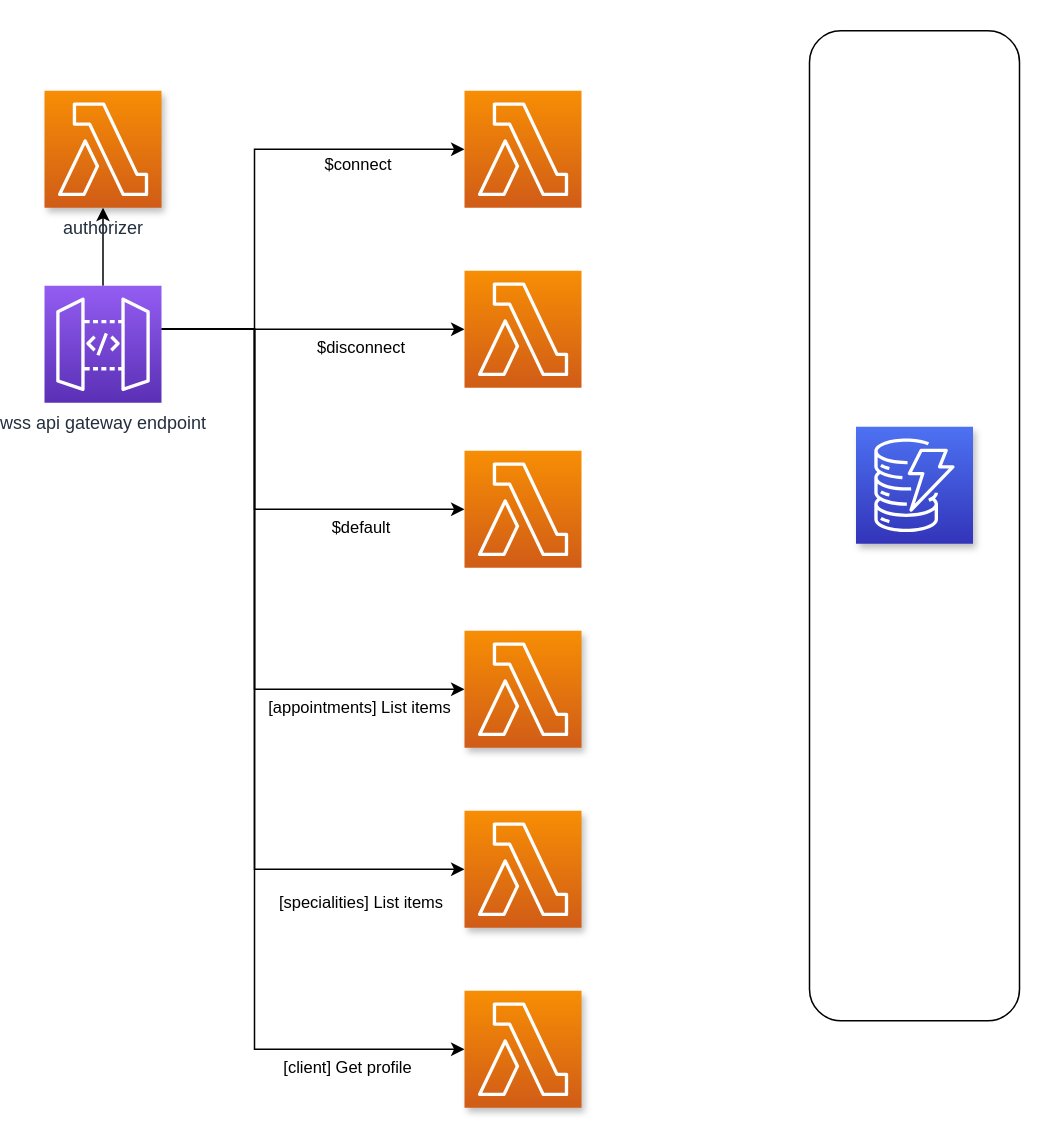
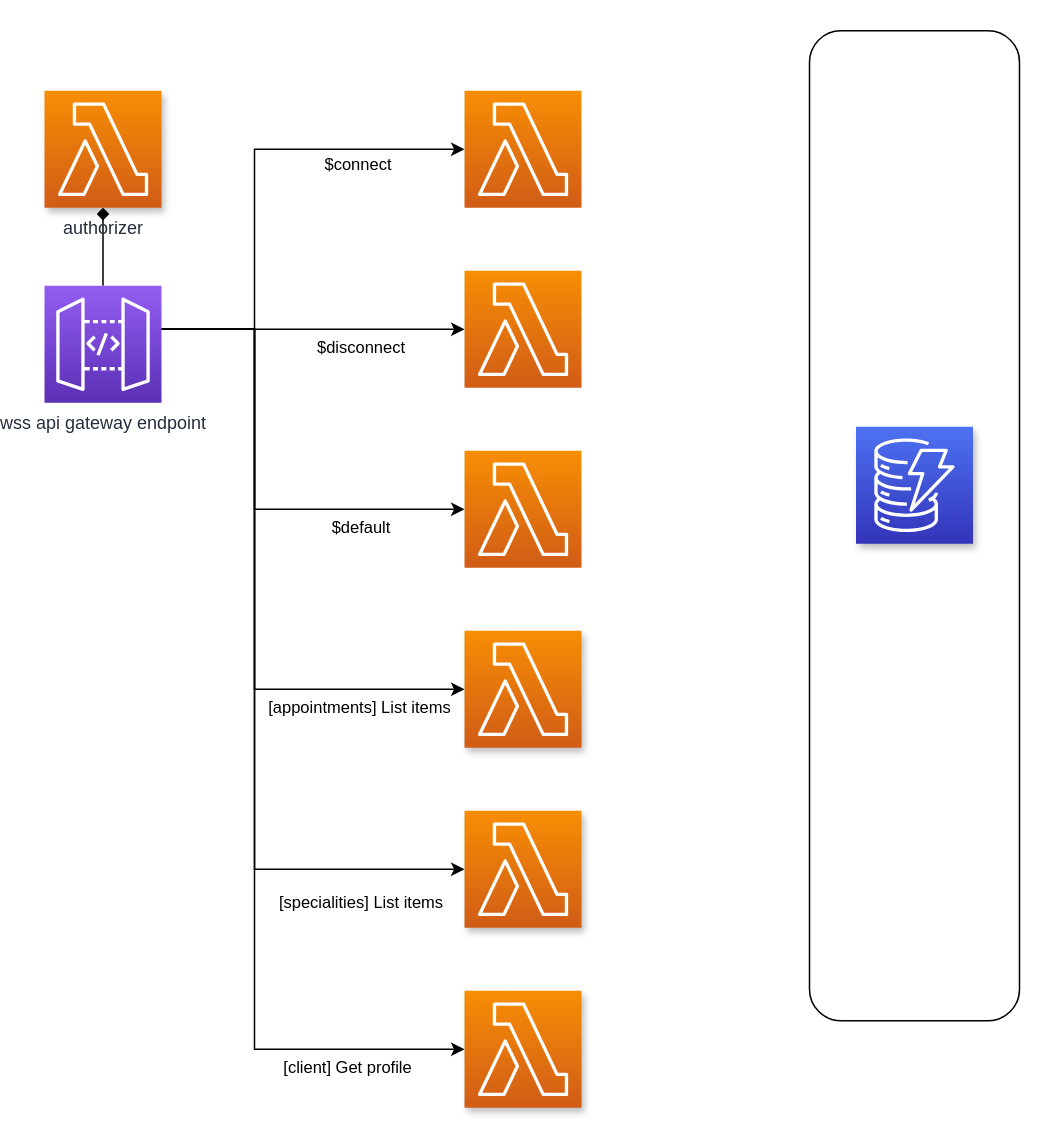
- <mxCell id="8" style="edgeStyle=orthogonalEdgeStyle;rounded=0;orthogonalLoop=1;jettySize=auto;html=1;entryX=0.5;entryY=1;entryDx=0;entryDy=0;entryPerimeter=0;" edge="1" parent="1" source="15" target="22"><mxGeometry relative="1" as="geometry" /></mxCell>
+ <mxCell id="8" style="edgeStyle=orthogonalEdgeStyle;rounded=0;orthogonalLoop=1;jettySize=auto;html=1;entryX=0.5;entryY=1;entryDx=0;entryDy=0;entryPerimeter=0;endArrow=diamond;" edge="1" parent="1" source="15" target="22"><mxGeometry relative="1" as="geometry" /></mxCell>
